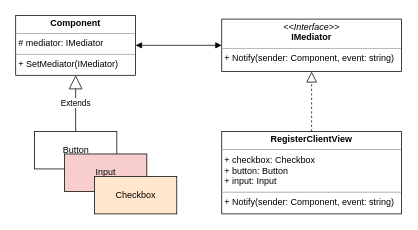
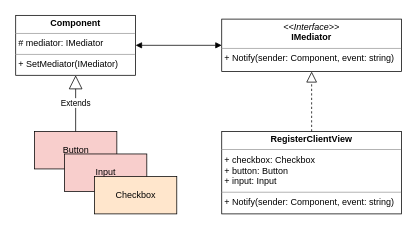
- <mxCell id="5" value="Button" style="html=1;" vertex="1" parent="1"><mxGeometry x="45" y="175" width="110" height="50" as="geometry" /></mxCell>
+ <mxCell id="5" value="Button" style="html=1;fillColor=#f8cecc;" vertex="1" parent="1"><mxGeometry x="45" y="175" width="110" height="50" as="geometry" /></mxCell>
